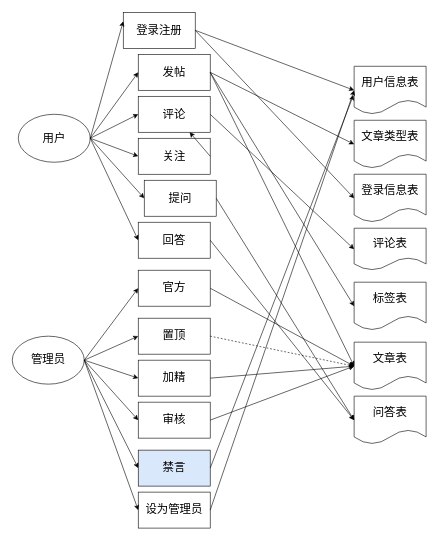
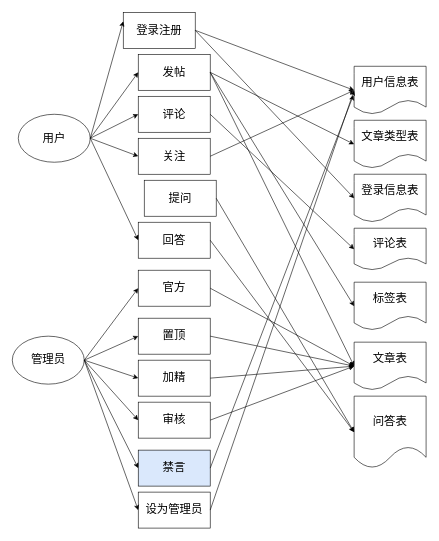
- <mxCell id="41" value="" style="endArrow=classic;html=1;rounded=0;fontSize=19;exitX=1;exitY=0.5;exitDx=0;exitDy=0;" edge="1" parent="1" source="9" target="10"><mxGeometry width="50" height="50" relative="1" as="geometry"><mxPoint x="360" y="200" as="sourcePoint" /><mxPoint x="480" y="345" as="targetPoint" /></mxGeometry></mxCell>
+ <mxCell id="41" value="" style="endArrow=classic;html=1;rounded=0;fontSize=19;entryX=0;entryY=0.5;entryDx=0;entryDy=0;exitX=1;exitY=0.5;exitDx=0;exitDy=0;" edge="1" parent="1" source="9" target="3"><mxGeometry width="50" height="50" relative="1" as="geometry"><mxPoint x="360" y="200" as="sourcePoint" /><mxPoint x="480" y="345" as="targetPoint" /></mxGeometry></mxCell>
- <mxCell id="27" value="" style="endArrow=classic;html=1;rounded=0;fontSize=19;entryX=0;entryY=0.5;entryDx=0;entryDy=0;exitX=1;exitY=0.5;exitDx=0;exitDy=0;" edge="1" parent="1" source="7" target="21"><mxGeometry width="50" height="50" relative="1" as="geometry"><mxPoint x="160" y="240" as="sourcePoint" /><mxPoint x="240" y="270" as="targetPoint" /></mxGeometry></mxCell>
- <mxCell id="45" value="" style="endArrow=classic;html=1;rounded=0;fontSize=19;exitX=1;exitY=0.5;exitDx=0;exitDy=0;entryX=0;entryY=0.5;entryDx=0;entryDy=0;dashed=1;" edge="1" parent="1" source="16" target="13"><mxGeometry width="50" height="50" relative="1" as="geometry"><mxPoint x="430" y="790" as="sourcePoint" /><mxPoint x="480" y="740" as="targetPoint" /></mxGeometry></mxCell>
+ <mxCell id="45" value="" style="endArrow=classic;html=1;rounded=0;fontSize=19;exitX=1;exitY=0.5;exitDx=0;exitDy=0;entryX=0;entryY=0.5;entryDx=0;entryDy=0;" edge="1" parent="1" source="16" target="13"><mxGeometry width="50" height="50" relative="1" as="geometry"><mxPoint x="430" y="790" as="sourcePoint" /><mxPoint x="480" y="740" as="targetPoint" /></mxGeometry></mxCell>
- <mxCell id="20" value="问答表" style="shape=document;whiteSpace=wrap;html=1;boundedLbl=1;fontSize=19;" vertex="1" parent="1"><mxGeometry x="590" y="660" width="120" height="80" as="geometry" /></mxCell>
+ <mxCell id="20" value="问答表" style="shape=document;whiteSpace=wrap;html=1;boundedLbl=1;fontSize=19;" vertex="1" parent="1"><mxGeometry x="590" y="660" width="120" height="120" as="geometry" /></mxCell>
